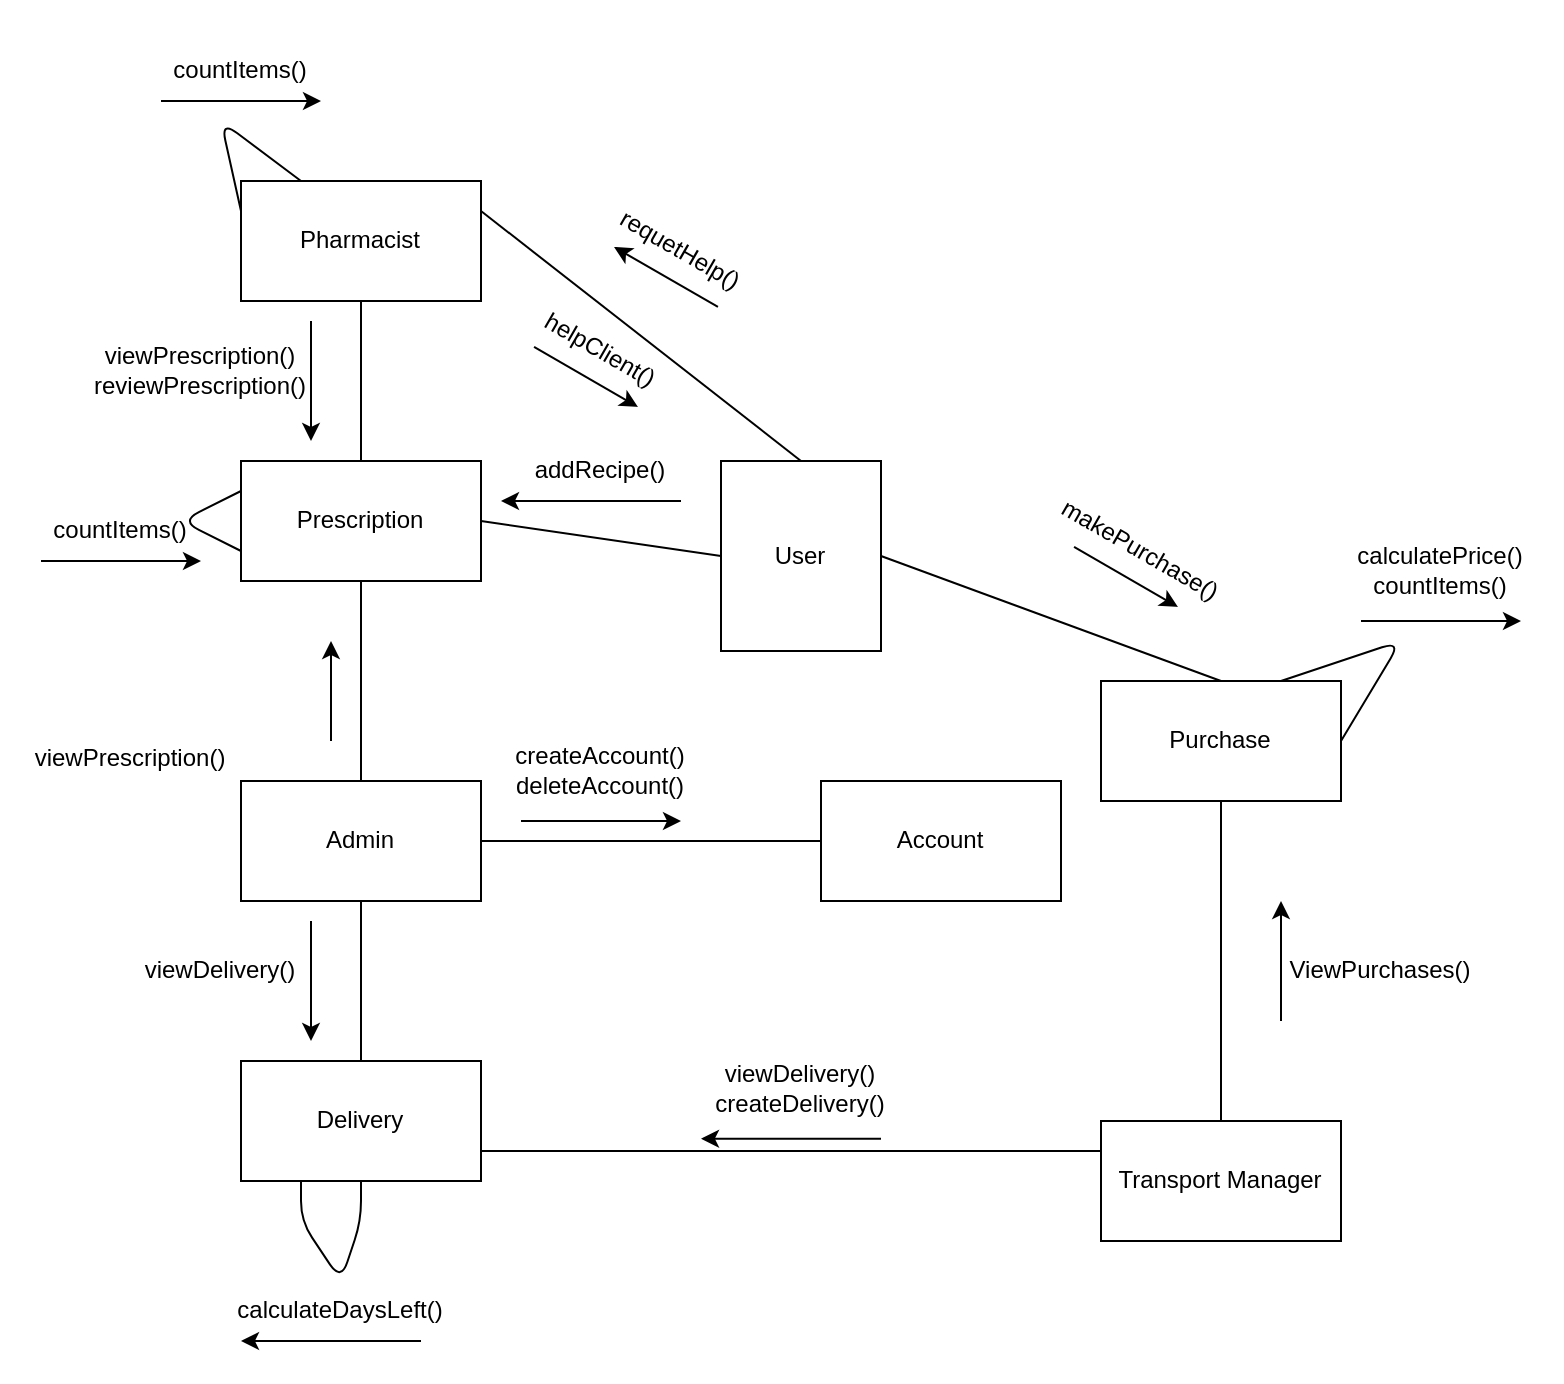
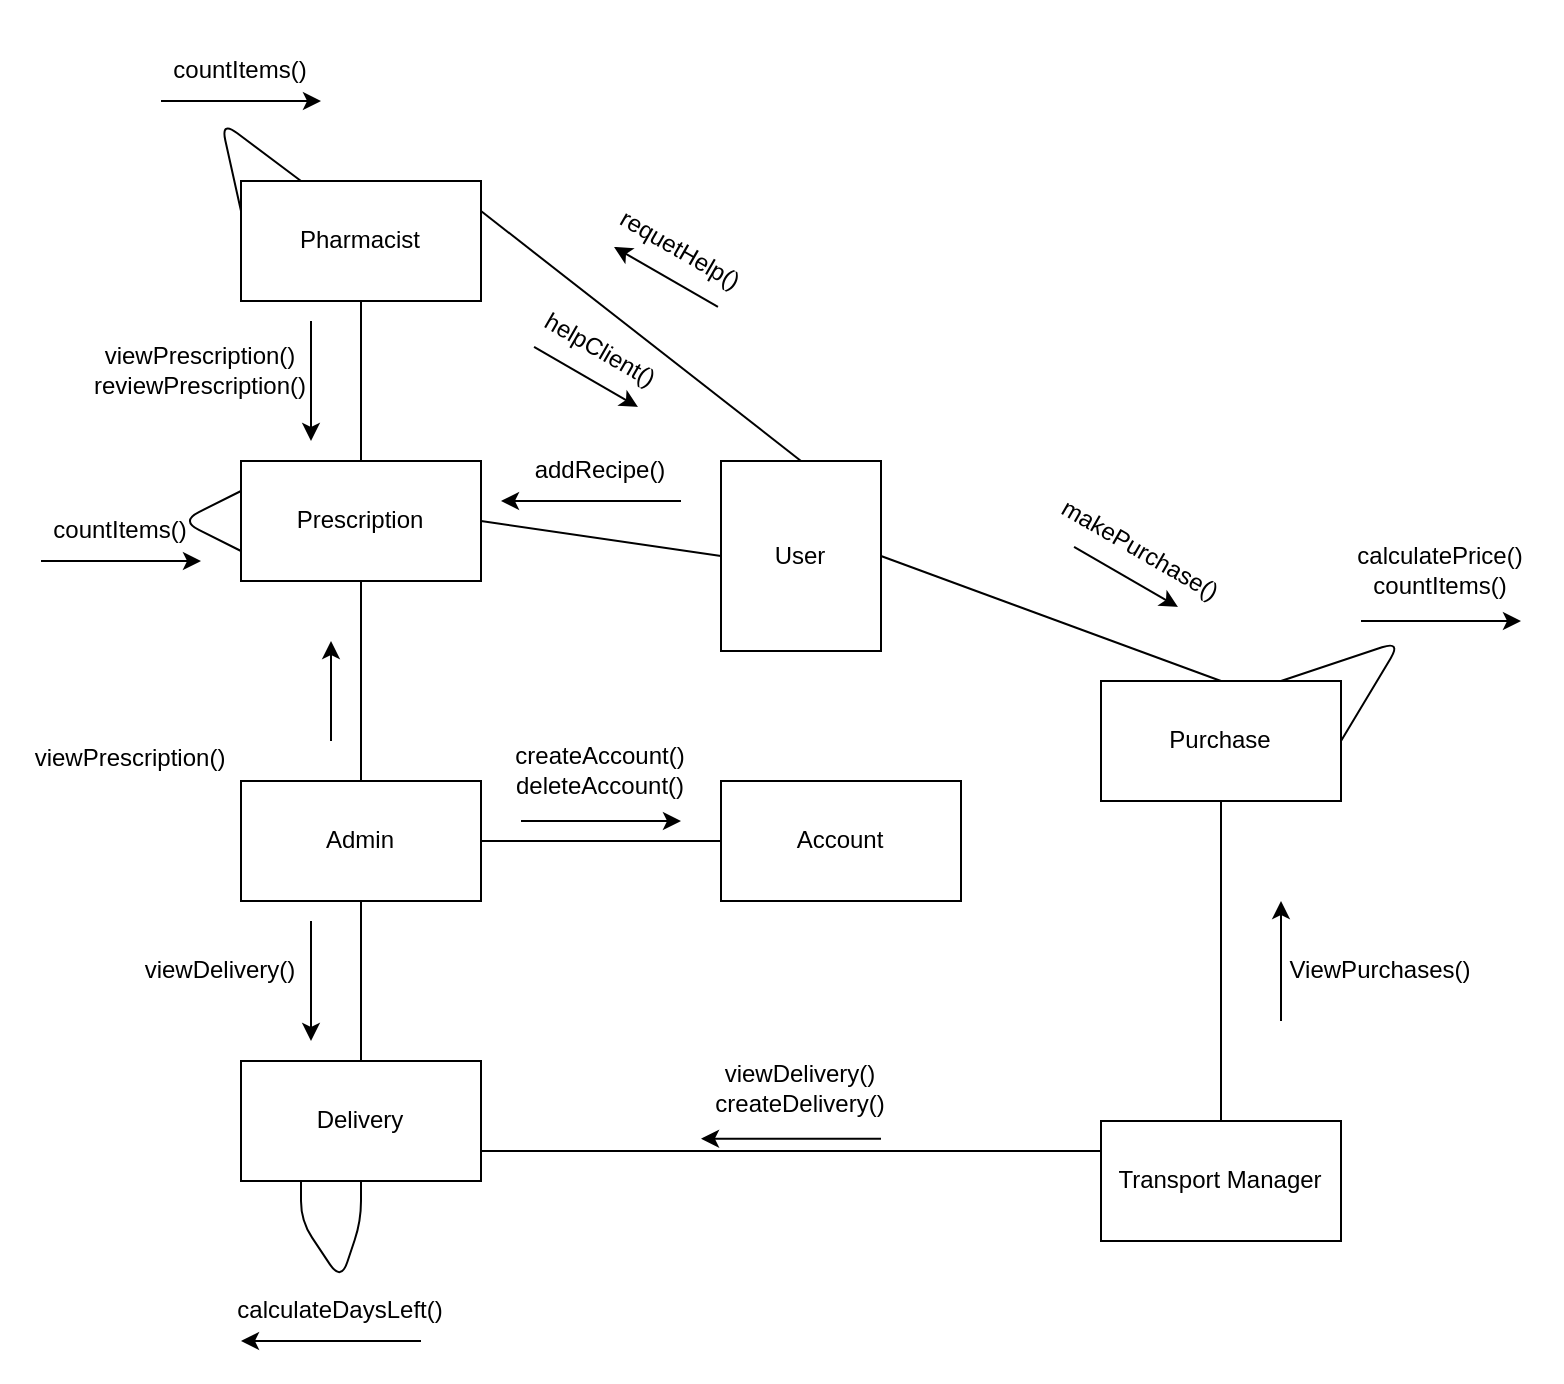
- <mxCell id="3" value="Account" style="rounded=0;whiteSpace=wrap;html=1;" parent="1" vertex="1"><mxGeometry x="410" y="390" width="120" height="60" as="geometry" /></mxCell>
+ <mxCell id="3" value="Account" style="rounded=0;whiteSpace=wrap;html=1;" parent="1" vertex="1"><mxGeometry x="360" y="390" width="120" height="60" as="geometry" /></mxCell>
